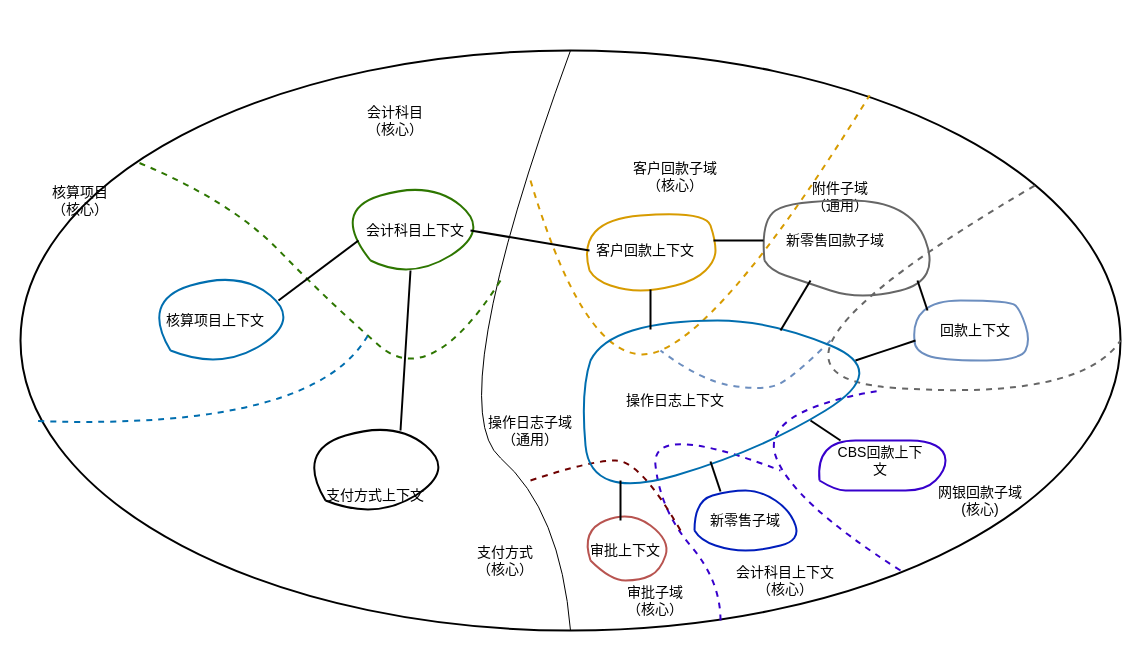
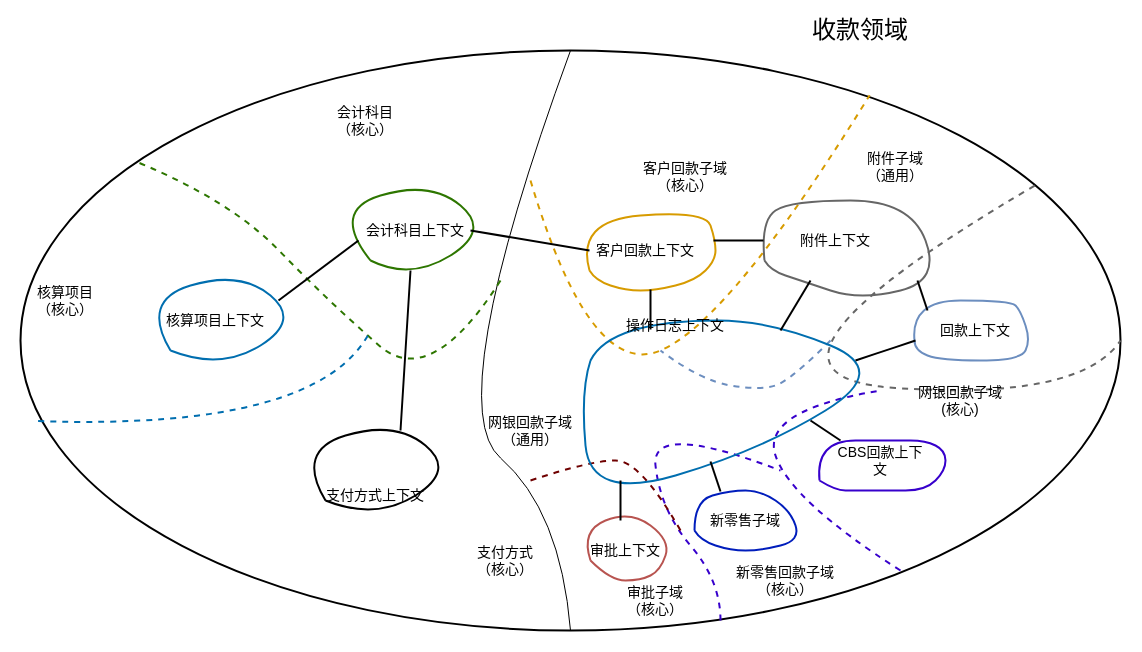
+ <mxCell id="5" value="&lt;font style=&quot;font-size: 24px&quot;&gt;收款领域&lt;/font&gt;" style="text;html=1;strokeColor=none;fillColor=none;align=center;verticalAlign=middle;whiteSpace=wrap;rounded=0;dashed=1;" vertex="1" parent="1"><mxGeometry x="770" y="20" width="180" height="20" as="geometry" /></mxCell>
- <mxCell id="13" value="&lt;font style=&quot;font-size: 14px&quot;&gt;会计科目&lt;br&gt;（核心）&lt;/font&gt;" style="text;html=1;strokeColor=none;fillColor=none;align=center;verticalAlign=middle;whiteSpace=wrap;rounded=0;dashed=1;" vertex="1" parent="1"><mxGeometry x="350" y="110" width="90" height="20" as="geometry" /></mxCell>
+ <mxCell id="13" value="&lt;font style=&quot;font-size: 14px&quot;&gt;会计科目&lt;br&gt;（核心）&lt;/font&gt;" style="text;html=1;strokeColor=none;fillColor=none;align=center;verticalAlign=middle;whiteSpace=wrap;rounded=0;dashed=1;" vertex="1" parent="1"><mxGeometry x="320" y="110" width="90" height="20" as="geometry" /></mxCell>
- <mxCell id="6" value="&lt;font&gt;&lt;font style=&quot;font-size: 14px&quot;&gt;客户回款子域&lt;br&gt;（核心）&lt;/font&gt;&lt;br&gt;&lt;/font&gt;" style="text;html=1;strokeColor=none;fillColor=none;align=center;verticalAlign=middle;whiteSpace=wrap;rounded=0;dashed=1;" vertex="1" parent="1"><mxGeometry x="610" y="166" width="130" height="20" as="geometry" /></mxCell>
+ <mxCell id="6" value="&lt;font&gt;&lt;font style=&quot;font-size: 14px&quot;&gt;客户回款子域&lt;br&gt;（核心）&lt;/font&gt;&lt;br&gt;&lt;/font&gt;" style="text;html=1;strokeColor=none;fillColor=none;align=center;verticalAlign=middle;whiteSpace=wrap;rounded=0;dashed=1;" vertex="1" parent="1"><mxGeometry x="620" y="166" width="130" height="20" as="geometry" /></mxCell>
- <mxCell id="10" value="&lt;font&gt;&lt;font style=&quot;font-size: 14px&quot;&gt;附件子域&lt;br&gt;（通用）&lt;/font&gt;&lt;br&gt;&lt;/font&gt;" style="text;html=1;strokeColor=none;fillColor=none;align=center;verticalAlign=middle;whiteSpace=wrap;rounded=0;dashed=1;" vertex="1" parent="1"><mxGeometry x="775" y="186" width="130" height="20" as="geometry" /></mxCell>
+ <mxCell id="10" value="&lt;font&gt;&lt;font style=&quot;font-size: 14px&quot;&gt;附件子域&lt;br&gt;（通用）&lt;/font&gt;&lt;br&gt;&lt;/font&gt;" style="text;html=1;strokeColor=none;fillColor=none;align=center;verticalAlign=middle;whiteSpace=wrap;rounded=0;dashed=1;" vertex="1" parent="1"><mxGeometry x="830" y="156" width="130" height="20" as="geometry" /></mxCell>
- <mxCell id="16" value="&lt;font&gt;&lt;font style=&quot;font-size: 14px&quot;&gt;核算项目&lt;br&gt;（核心）&lt;/font&gt;&lt;br&gt;&lt;/font&gt;" style="text;html=1;strokeColor=none;fillColor=none;align=center;verticalAlign=middle;whiteSpace=wrap;rounded=0;dashed=1;" vertex="1" parent="1"><mxGeometry x="35" y="190" width="90" height="20" as="geometry" /></mxCell>
+ <mxCell id="16" value="&lt;font&gt;&lt;font style=&quot;font-size: 14px&quot;&gt;核算项目&lt;br&gt;（核心）&lt;/font&gt;&lt;br&gt;&lt;/font&gt;" style="text;html=1;strokeColor=none;fillColor=none;align=center;verticalAlign=middle;whiteSpace=wrap;rounded=0;dashed=1;" vertex="1" parent="1"><mxGeometry x="20" y="290" width="90" height="20" as="geometry" /></mxCell>
- <mxCell id="29" value="&lt;font&gt;&lt;font style=&quot;font-size: 14px&quot;&gt;新零售回款子域&lt;/font&gt;&lt;br&gt;&lt;/font&gt;" style="text;html=1;strokeColor=none;fillColor=none;align=center;verticalAlign=middle;whiteSpace=wrap;rounded=0;dashed=1;" vertex="1" parent="1"><mxGeometry x="770" y="230" width="130" height="20" as="geometry" /></mxCell>
+ <mxCell id="29" value="&lt;font&gt;&lt;font style=&quot;font-size: 14px&quot;&gt;附件上下文&lt;/font&gt;&lt;br&gt;&lt;/font&gt;" style="text;html=1;strokeColor=none;fillColor=none;align=center;verticalAlign=middle;whiteSpace=wrap;rounded=0;dashed=1;" vertex="1" parent="1"><mxGeometry x="770" y="230" width="130" height="20" as="geometry" /></mxCell>
- <mxCell id="38" value="&lt;font&gt;&lt;font style=&quot;font-size: 14px&quot;&gt;操作日志上下文&lt;/font&gt;&lt;br&gt;&lt;/font&gt;" style="text;html=1;strokeColor=none;fillColor=none;align=center;verticalAlign=middle;whiteSpace=wrap;rounded=0;dashed=1;" vertex="1" parent="1"><mxGeometry x="610" y="390" width="130" height="20" as="geometry" /></mxCell>
+ <mxCell id="38" value="&lt;font&gt;&lt;font style=&quot;font-size: 14px&quot;&gt;操作日志上下文&lt;/font&gt;&lt;br&gt;&lt;/font&gt;" style="text;html=1;strokeColor=none;fillColor=none;align=center;verticalAlign=middle;whiteSpace=wrap;rounded=0;dashed=1;" vertex="1" parent="1"><mxGeometry x="610" y="315" width="130" height="20" as="geometry" /></mxCell>
- <mxCell id="11" value="&lt;font&gt;&lt;font style=&quot;font-size: 14px&quot;&gt;操作日志子域&lt;br&gt;（通用）&lt;/font&gt;&lt;br&gt;&lt;/font&gt;" style="text;html=1;strokeColor=none;fillColor=none;align=center;verticalAlign=middle;whiteSpace=wrap;rounded=0;dashed=1;" vertex="1" parent="1"><mxGeometry x="450" y="420" width="160" height="20" as="geometry" /></mxCell>
+ <mxCell id="11" value="&lt;font&gt;&lt;font style=&quot;font-size: 14px&quot;&gt;网银回款子域&lt;br&gt;（通用）&lt;/font&gt;&lt;br&gt;&lt;/font&gt;" style="text;html=1;strokeColor=none;fillColor=none;align=center;verticalAlign=middle;whiteSpace=wrap;rounded=0;dashed=1;" vertex="1" parent="1"><mxGeometry x="450" y="420" width="160" height="20" as="geometry" /></mxCell>
- <mxCell id="9" value="&lt;font&gt;&lt;font style=&quot;font-size: 14px&quot;&gt;网银回款子域&lt;br&gt;(核心)&lt;/font&gt;&lt;br&gt;&lt;/font&gt;" style="text;html=1;strokeColor=none;fillColor=none;align=center;verticalAlign=middle;whiteSpace=wrap;rounded=0;dashed=1;" vertex="1" parent="1"><mxGeometry x="920" y="490" width="120" height="20" as="geometry" /></mxCell>
+ <mxCell id="9" value="&lt;font&gt;&lt;font style=&quot;font-size: 14px&quot;&gt;网银回款子域&lt;br&gt;(核心)&lt;/font&gt;&lt;br&gt;&lt;/font&gt;" style="text;html=1;strokeColor=none;fillColor=none;align=center;verticalAlign=middle;whiteSpace=wrap;rounded=0;dashed=1;" vertex="1" parent="1"><mxGeometry x="900" y="390" width="120" height="20" as="geometry" /></mxCell>
- <mxCell id="15" value="&lt;font&gt;&lt;font style=&quot;font-size: 14px&quot;&gt;会计科目上下文&lt;br&gt;（核心）&lt;/font&gt;&lt;br&gt;&lt;/font&gt;" style="text;html=1;strokeColor=none;fillColor=none;align=center;verticalAlign=middle;whiteSpace=wrap;rounded=0;dashed=1;" vertex="1" parent="1"><mxGeometry x="720" y="570" width="130" height="20" as="geometry" /></mxCell>
+ <mxCell id="15" value="&lt;font&gt;&lt;font style=&quot;font-size: 14px&quot;&gt;新零售回款子域&lt;br&gt;（核心）&lt;/font&gt;&lt;br&gt;&lt;/font&gt;" style="text;html=1;strokeColor=none;fillColor=none;align=center;verticalAlign=middle;whiteSpace=wrap;rounded=0;dashed=1;" vertex="1" parent="1"><mxGeometry x="720" y="570" width="130" height="20" as="geometry" /></mxCell>
